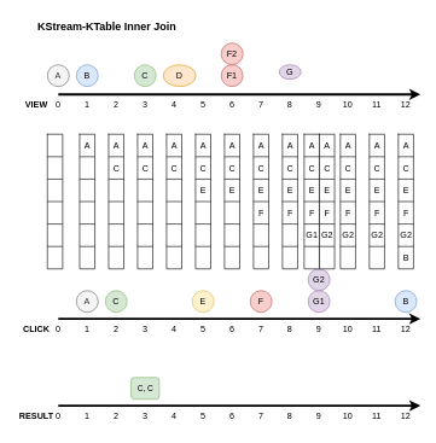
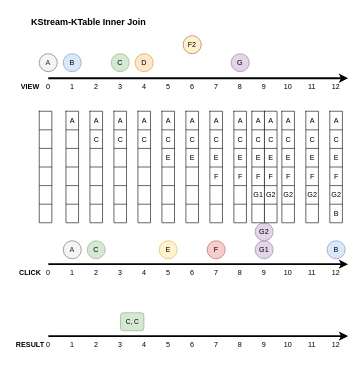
- <mxCell id="41" value="F2" style="ellipse;whiteSpace=wrap;html=1;aspect=fixed;fillColor=#f8cecc;strokeColor=#b85450;" parent="1" vertex="1"><mxGeometry x="305" y="59" width="30" height="30" as="geometry" /></mxCell>
+ <mxCell id="41" value="F2" style="ellipse;whiteSpace=wrap;html=1;aspect=fixed;fillColor=#fff2cc;strokeColor=#b85450;" parent="1" vertex="1"><mxGeometry x="305" y="59" width="30" height="30" as="geometry" /></mxCell>
- <mxCell id="42" value="G" style="ellipse;whiteSpace=wrap;html=1;aspect=fixed;fillColor=#e1d5e7;strokeColor=#9673a6;" parent="1" vertex="1"><mxGeometry x="385" y="89" width="30" height="20" as="geometry" /></mxCell>
+ <mxCell id="42" value="G" style="ellipse;whiteSpace=wrap;html=1;aspect=fixed;fillColor=#e1d5e7;strokeColor=#9673a6;" parent="1" vertex="1"><mxGeometry x="385" y="89" width="30" height="30" as="geometry" /></mxCell>
- <mxCell id="38" value="D" style="ellipse;whiteSpace=wrap;html=1;aspect=fixed;fillColor=#ffe6cc;strokeColor=#d79b00;" parent="1" vertex="1"><mxGeometry x="225" y="89" width="45" height="30" as="geometry" /></mxCell>
+ <mxCell id="38" value="D" style="ellipse;whiteSpace=wrap;html=1;aspect=fixed;fillColor=#ffe6cc;strokeColor=#d79b00;" parent="1" vertex="1"><mxGeometry x="225" y="89" width="30" height="30" as="geometry" /></mxCell>
- <mxCell id="40" value="F1" style="ellipse;whiteSpace=wrap;html=1;aspect=fixed;fillColor=#f8cecc;strokeColor=#b85450;" parent="1" vertex="1"><mxGeometry x="305" y="89" width="30" height="30" as="geometry" /></mxCell>
- <mxCell id="62" value="C, C" style="rounded=1;whiteSpace=wrap;html=1;fillColor=#d5e8d4;strokeColor=#82b366;fontSize=11;" parent="1" vertex="1"><mxGeometry x="180.5" y="521" width="39" height="30" as="geometry" /></mxCell>
+ <mxCell id="62" value="C, C" style="rounded=1;whiteSpace=wrap;html=1;fillColor=#d5e8d4;strokeColor=#82b366;fontSize=11;" parent="1" vertex="1"><mxGeometry x="200.5" y="521" width="39" height="30" as="geometry" /></mxCell>
